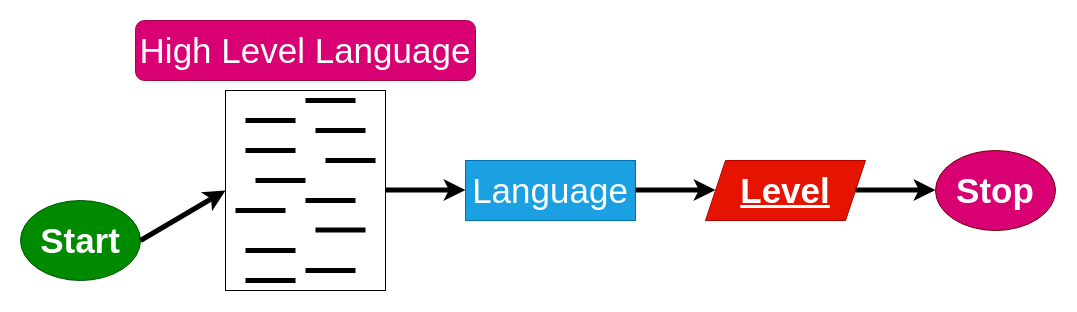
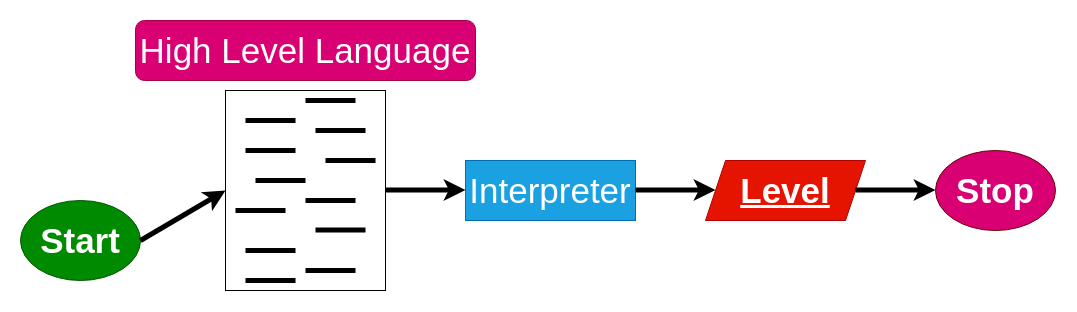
- <mxCell id="19" value="Language" style="rounded=0;whiteSpace=wrap;html=1;fontSize=35;fontColor=#ffffff;fillColor=#1ba1e2;strokeColor=#006EAF;" vertex="1" parent="1"><mxGeometry x="465" y="160" width="170" height="60" as="geometry" /></mxCell>
+ <mxCell id="19" value="Interpreter" style="rounded=0;whiteSpace=wrap;html=1;fontSize=35;fontColor=#ffffff;fillColor=#1ba1e2;strokeColor=#006EAF;" vertex="1" parent="1"><mxGeometry x="465" y="160" width="170" height="60" as="geometry" /></mxCell>
